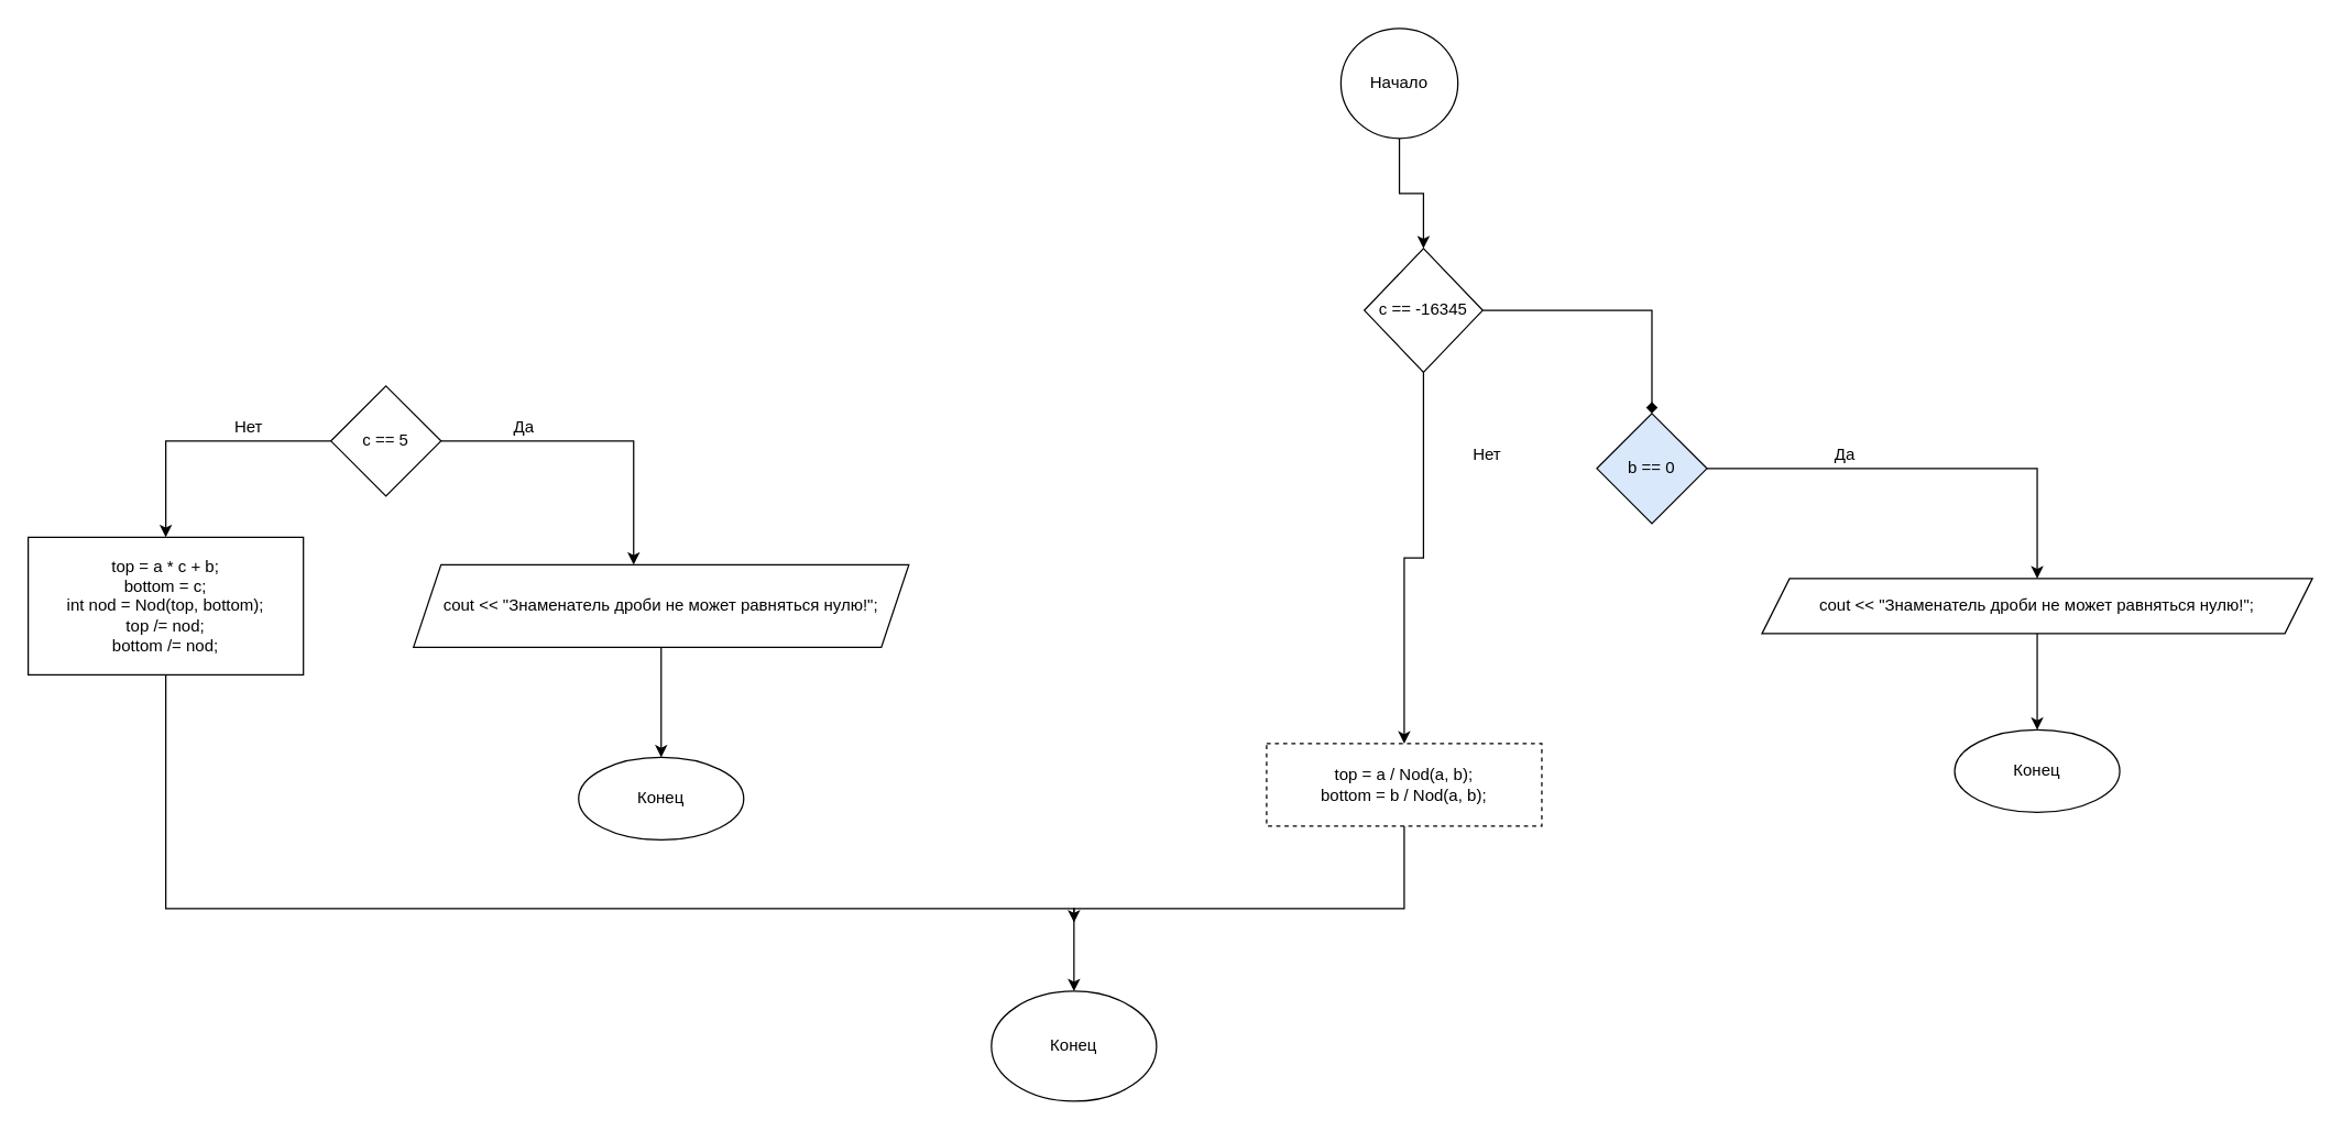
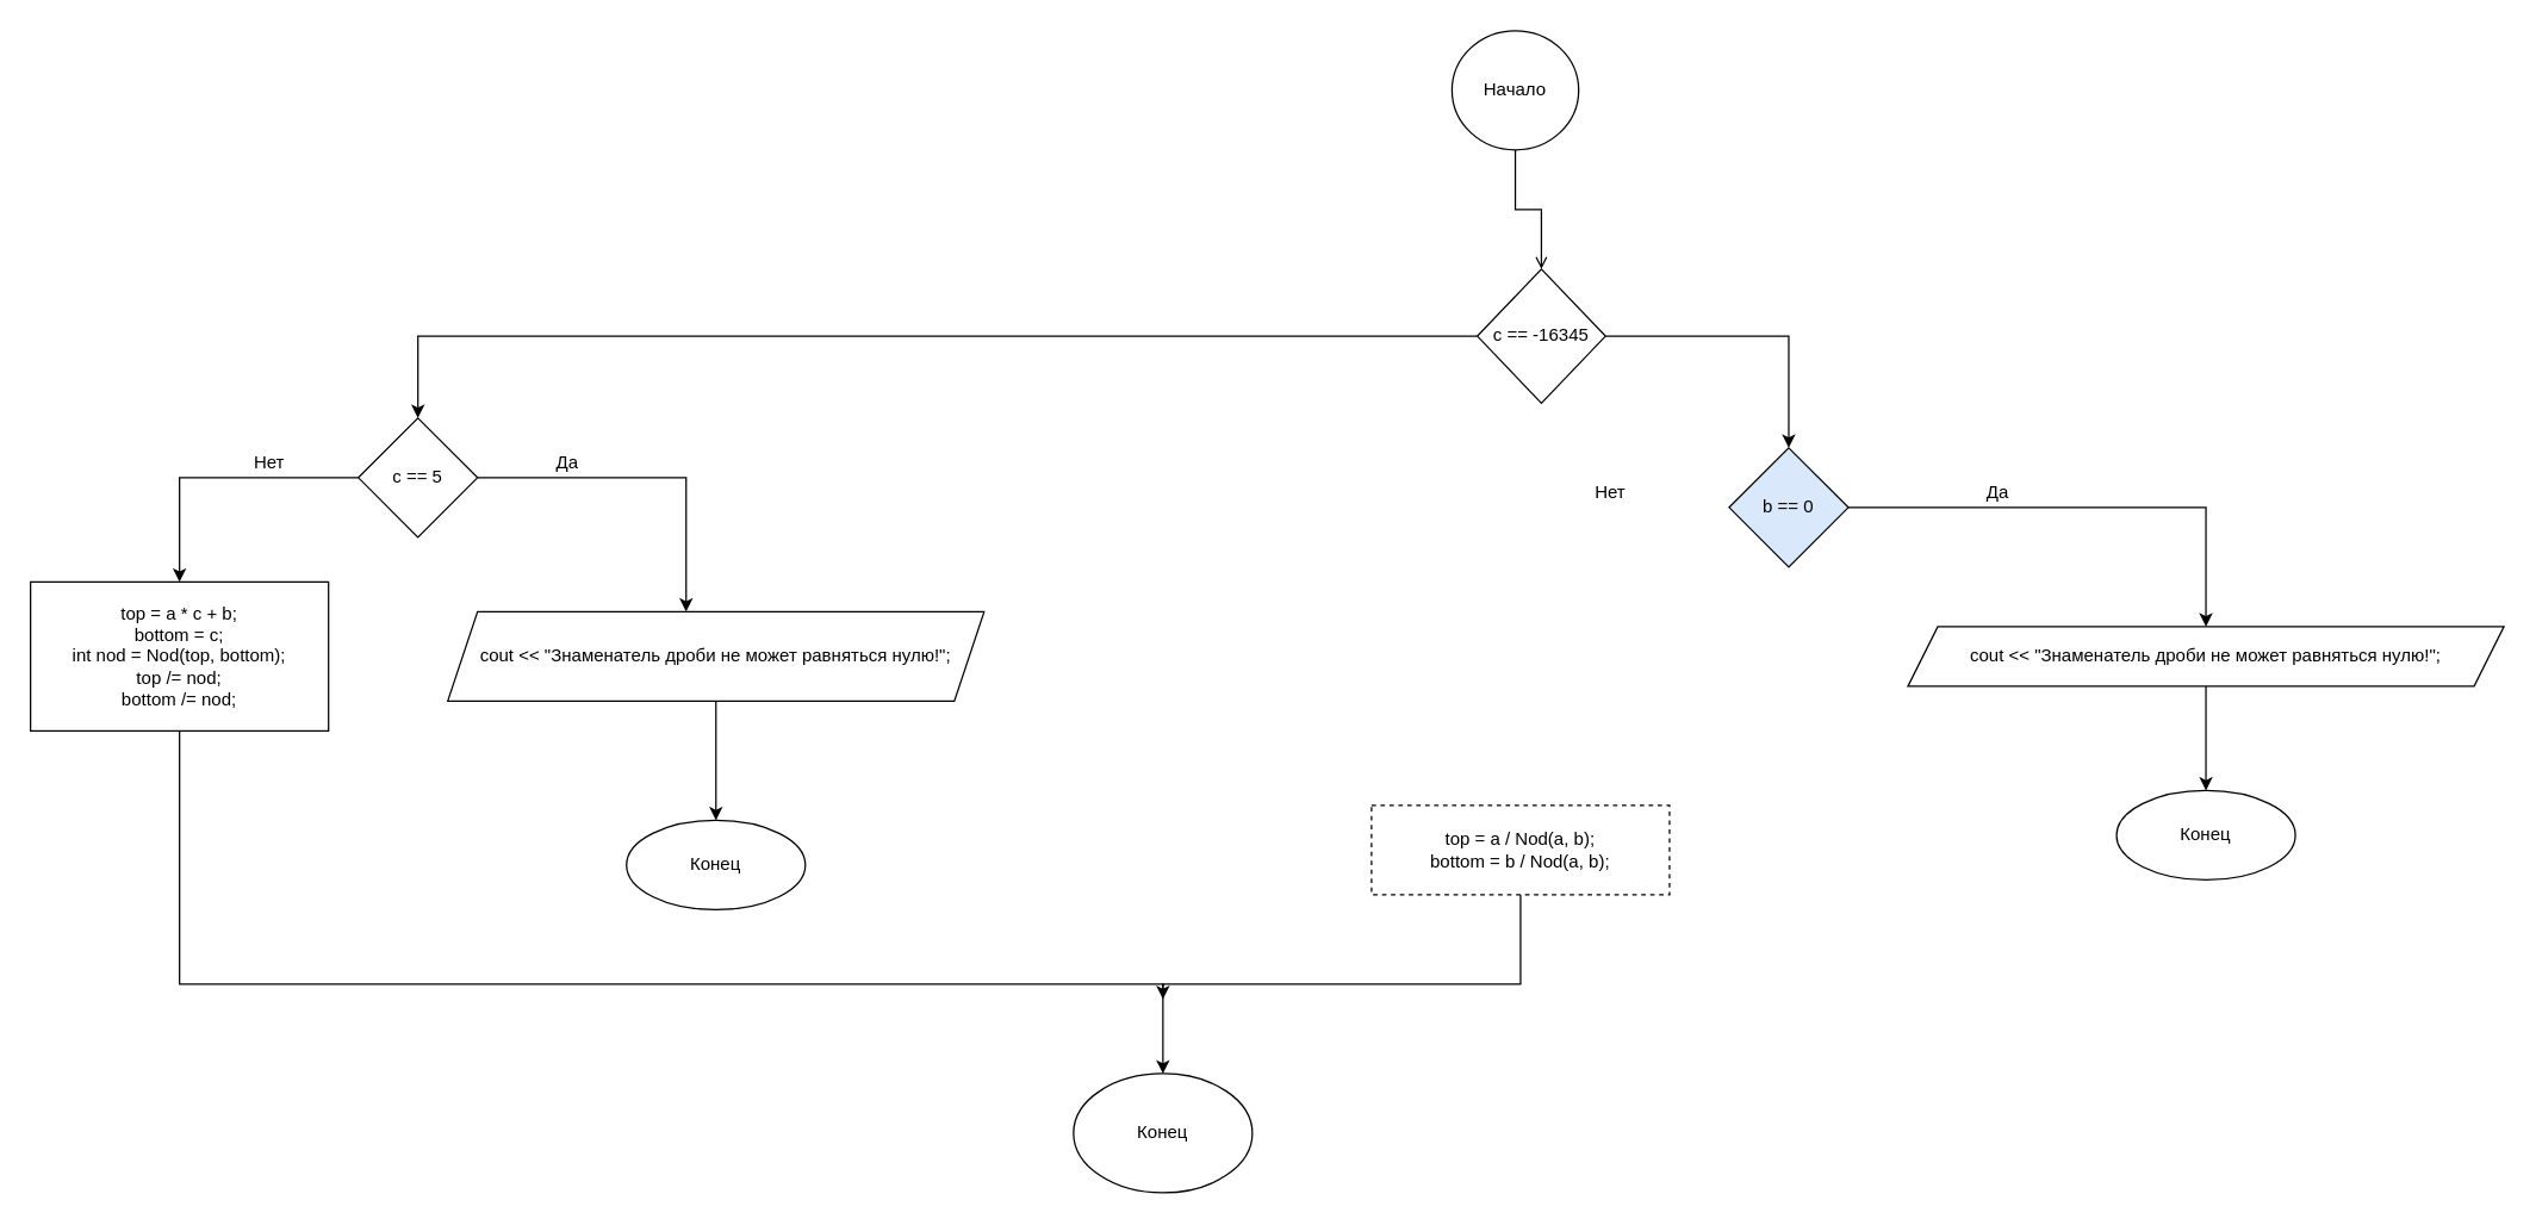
- <mxCell id="2" value="" style="edgeStyle=orthogonalEdgeStyle;rounded=0;orthogonalLoop=1;jettySize=auto;html=1;" parent="1" source="3" target="6" edge="1"><mxGeometry relative="1" as="geometry" /></mxCell>
+ <mxCell id="2" value="" style="edgeStyle=orthogonalEdgeStyle;rounded=0;orthogonalLoop=1;jettySize=auto;html=1;endArrow=open;" parent="1" source="3" target="6" edge="1"><mxGeometry relative="1" as="geometry" /></mxCell>
- <mxCell id="4" value="" style="edgeStyle=orthogonalEdgeStyle;rounded=0;orthogonalLoop=1;jettySize=auto;html=1;endArrow=diamond;" parent="1" source="6" target="8" edge="1"><mxGeometry relative="1" as="geometry" /></mxCell>
+ <mxCell id="4" value="" style="edgeStyle=orthogonalEdgeStyle;rounded=0;orthogonalLoop=1;jettySize=auto;html=1;" parent="1" source="6" target="8" edge="1"><mxGeometry relative="1" as="geometry" /></mxCell>
- <mxCell id="5" value="" style="edgeStyle=orthogonalEdgeStyle;rounded=0;orthogonalLoop=1;jettySize=auto;html=1;" parent="1" source="6" target="13" edge="1"><mxGeometry relative="1" as="geometry" /></mxCell>
+ <mxCell id="5" value="" style="edgeStyle=orthogonalEdgeStyle;rounded=0;orthogonalLoop=1;jettySize=auto;html=1;" parent="1" source="6" target="16" edge="1"><mxGeometry relative="1" as="geometry" /></mxCell>
